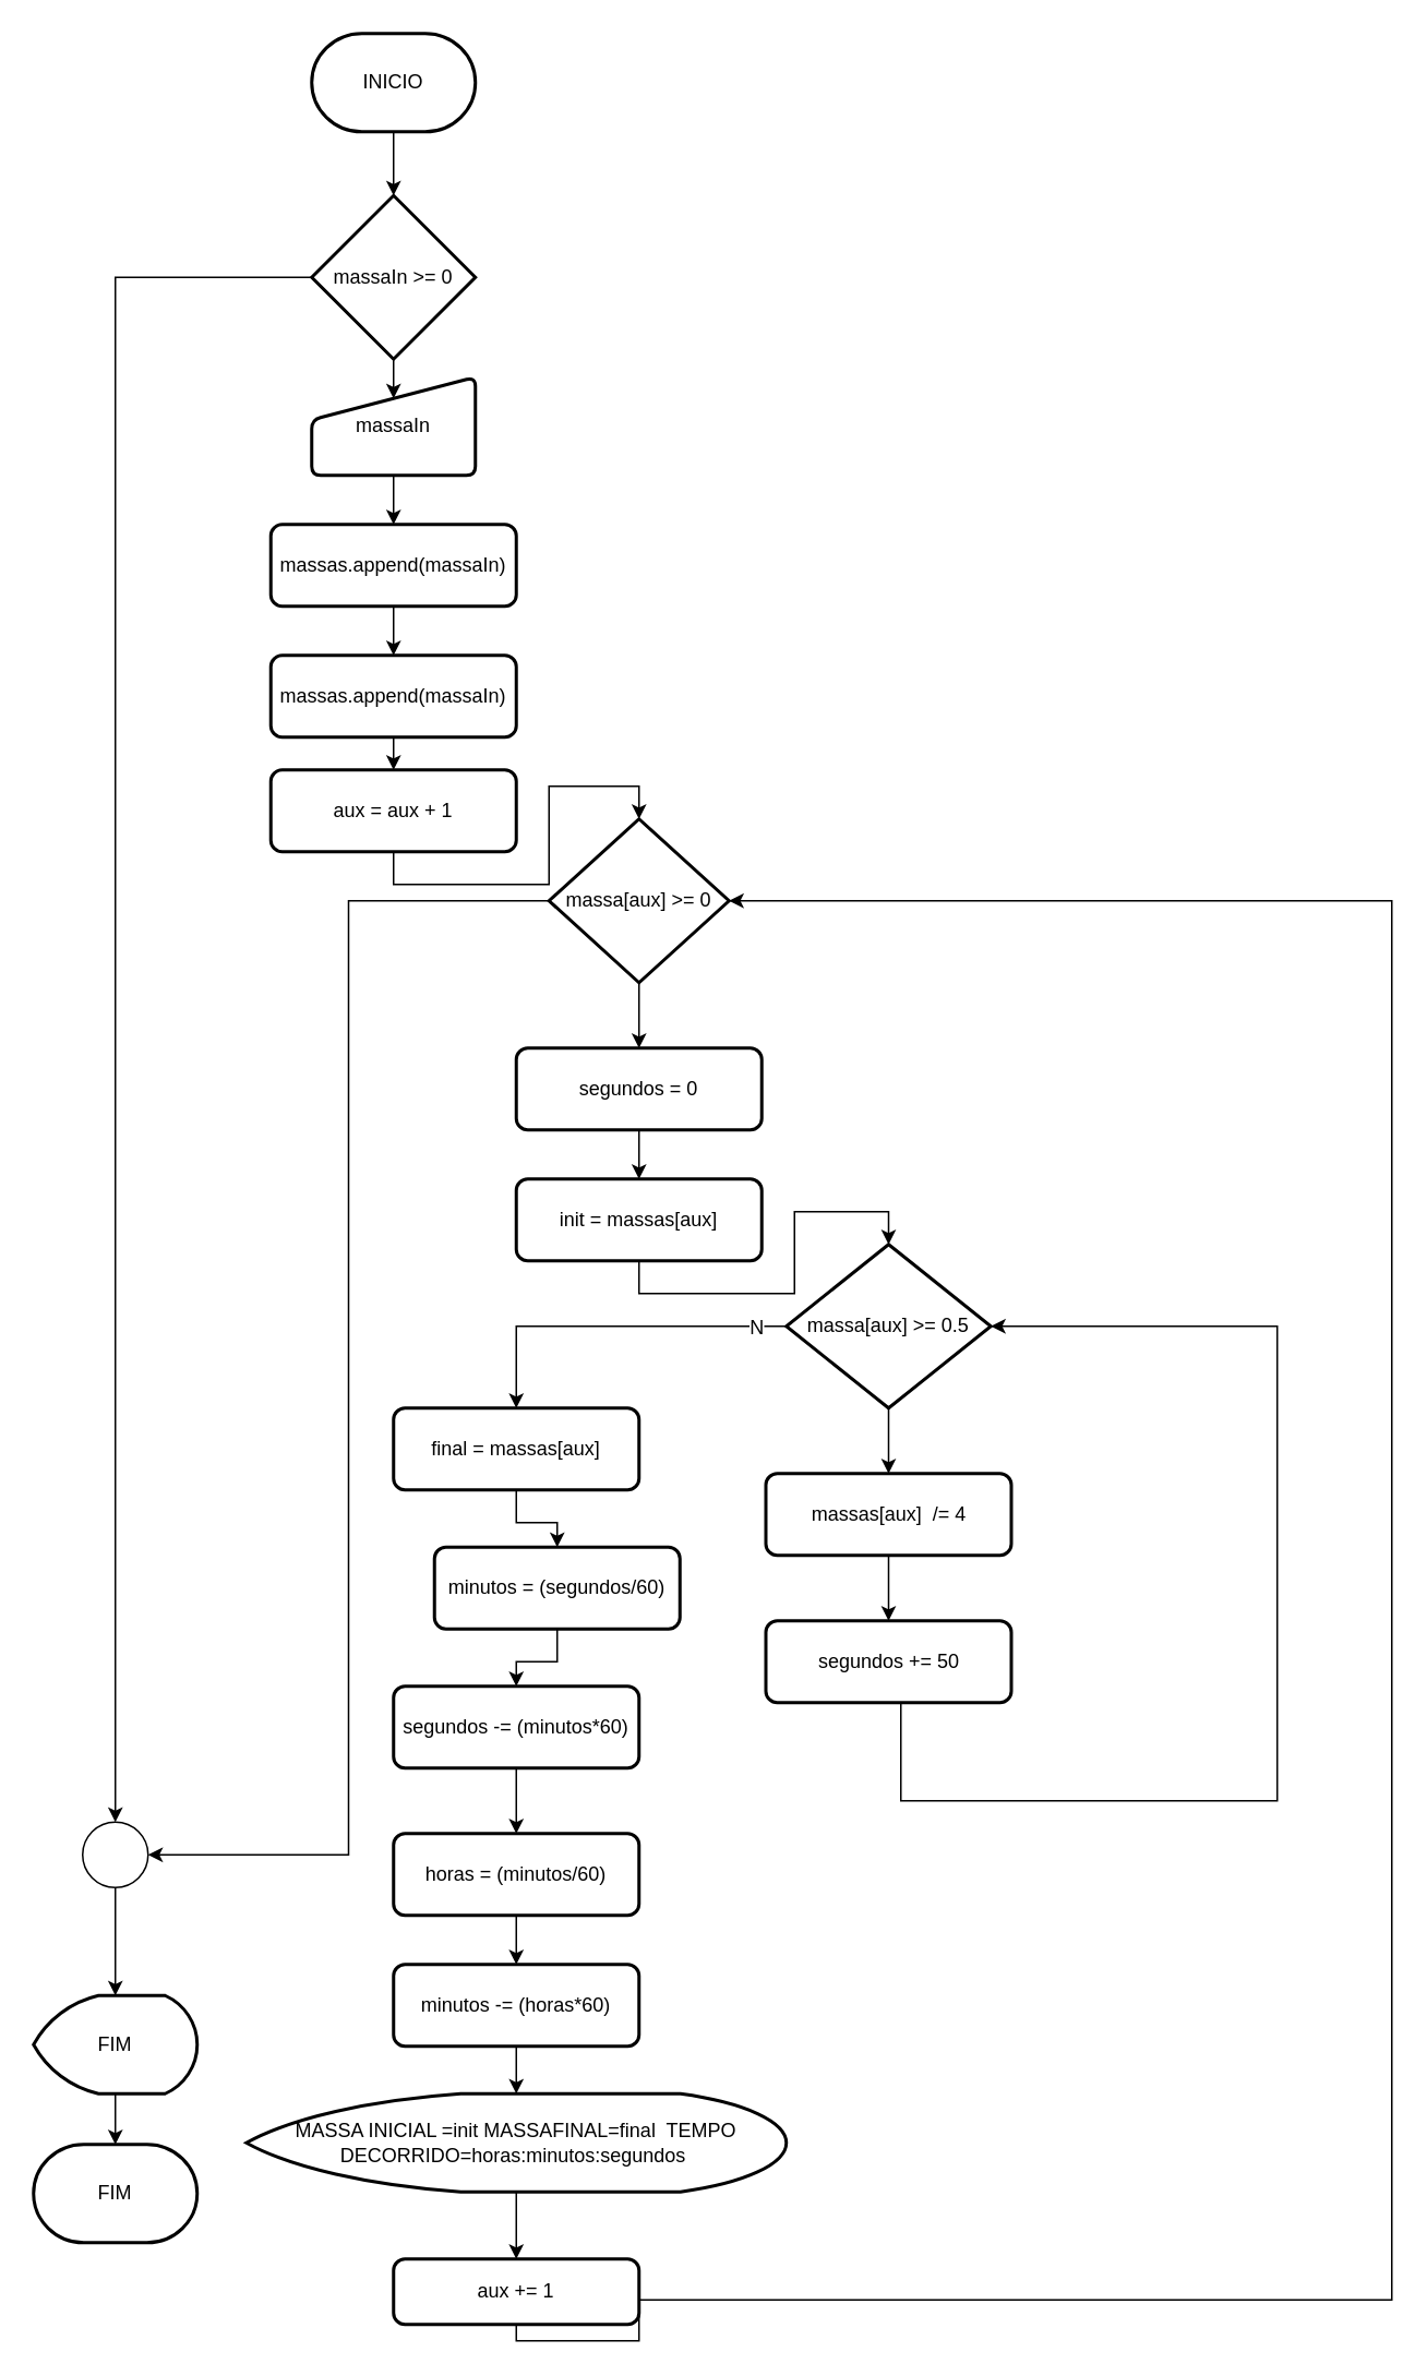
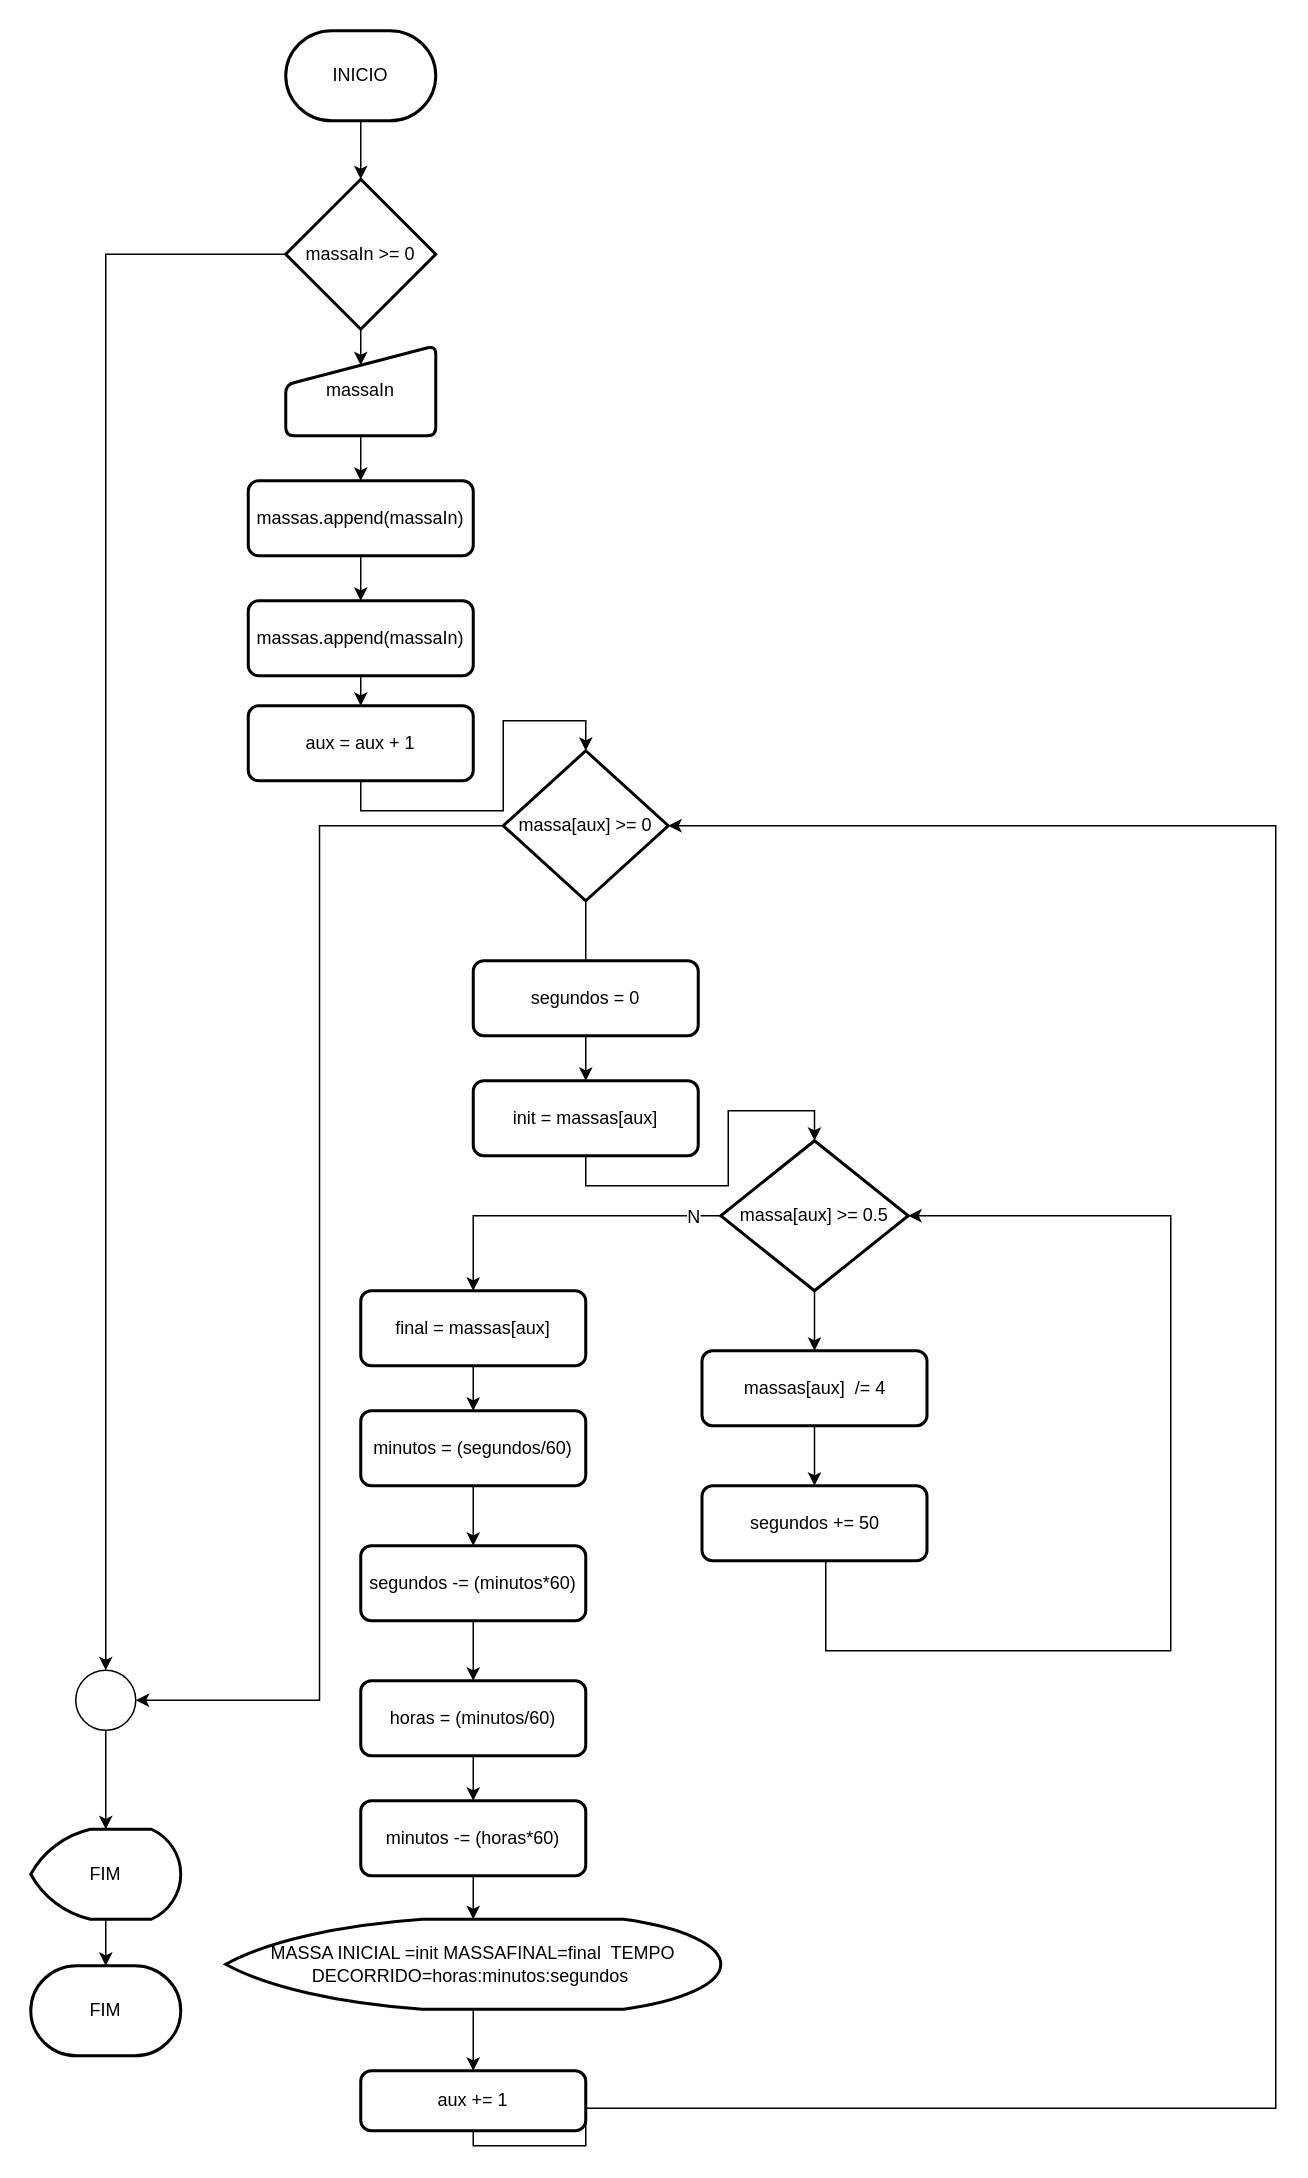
- <mxCell id="15" value="" style="edgeStyle=orthogonalEdgeStyle;rounded=0;orthogonalLoop=1;jettySize=auto;exitX=0.5;exitY=1;exitDx=0;exitDy=0;exitPerimeter=0;entryX=0.5;entryY=0;entryDx=0;entryDy=0;fontSize=12;labelBorderColor=none;html=1;spacing=2;verticalAlign=middle;" edge="1" parent="1" source="17" target="19"><mxGeometry relative="1" as="geometry" /></mxCell>
+ <mxCell id="15" value="" style="edgeStyle=orthogonalEdgeStyle;rounded=0;orthogonalLoop=1;jettySize=auto;exitX=0.5;exitY=1;exitDx=0;exitDy=0;exitPerimeter=0;entryX=0.5;entryY=0;entryDx=0;entryDy=0;fontSize=12;labelBorderColor=none;html=1;spacing=2;verticalAlign=middle;endArrow=none;" edge="1" parent="1" source="17" target="19"><mxGeometry relative="1" as="geometry" /></mxCell>
- <mxCell id="33" value="minutos = (segundos/60)" style="rounded=1;absoluteArcSize=1;arcSize=14;strokeWidth=2;fontSize=12;labelBorderColor=none;whiteSpace=wrap;html=1;spacing=2;verticalAlign=middle;" vertex="1" parent="1"><mxGeometry x="265" y="945" width="150" height="50" as="geometry" /></mxCell>
+ <mxCell id="33" value="minutos = (segundos/60)" style="rounded=1;absoluteArcSize=1;arcSize=14;strokeWidth=2;fontSize=12;labelBorderColor=none;whiteSpace=wrap;html=1;spacing=2;verticalAlign=middle;" vertex="1" parent="1"><mxGeometry x="240" y="940" width="150" height="50" as="geometry" /></mxCell>
